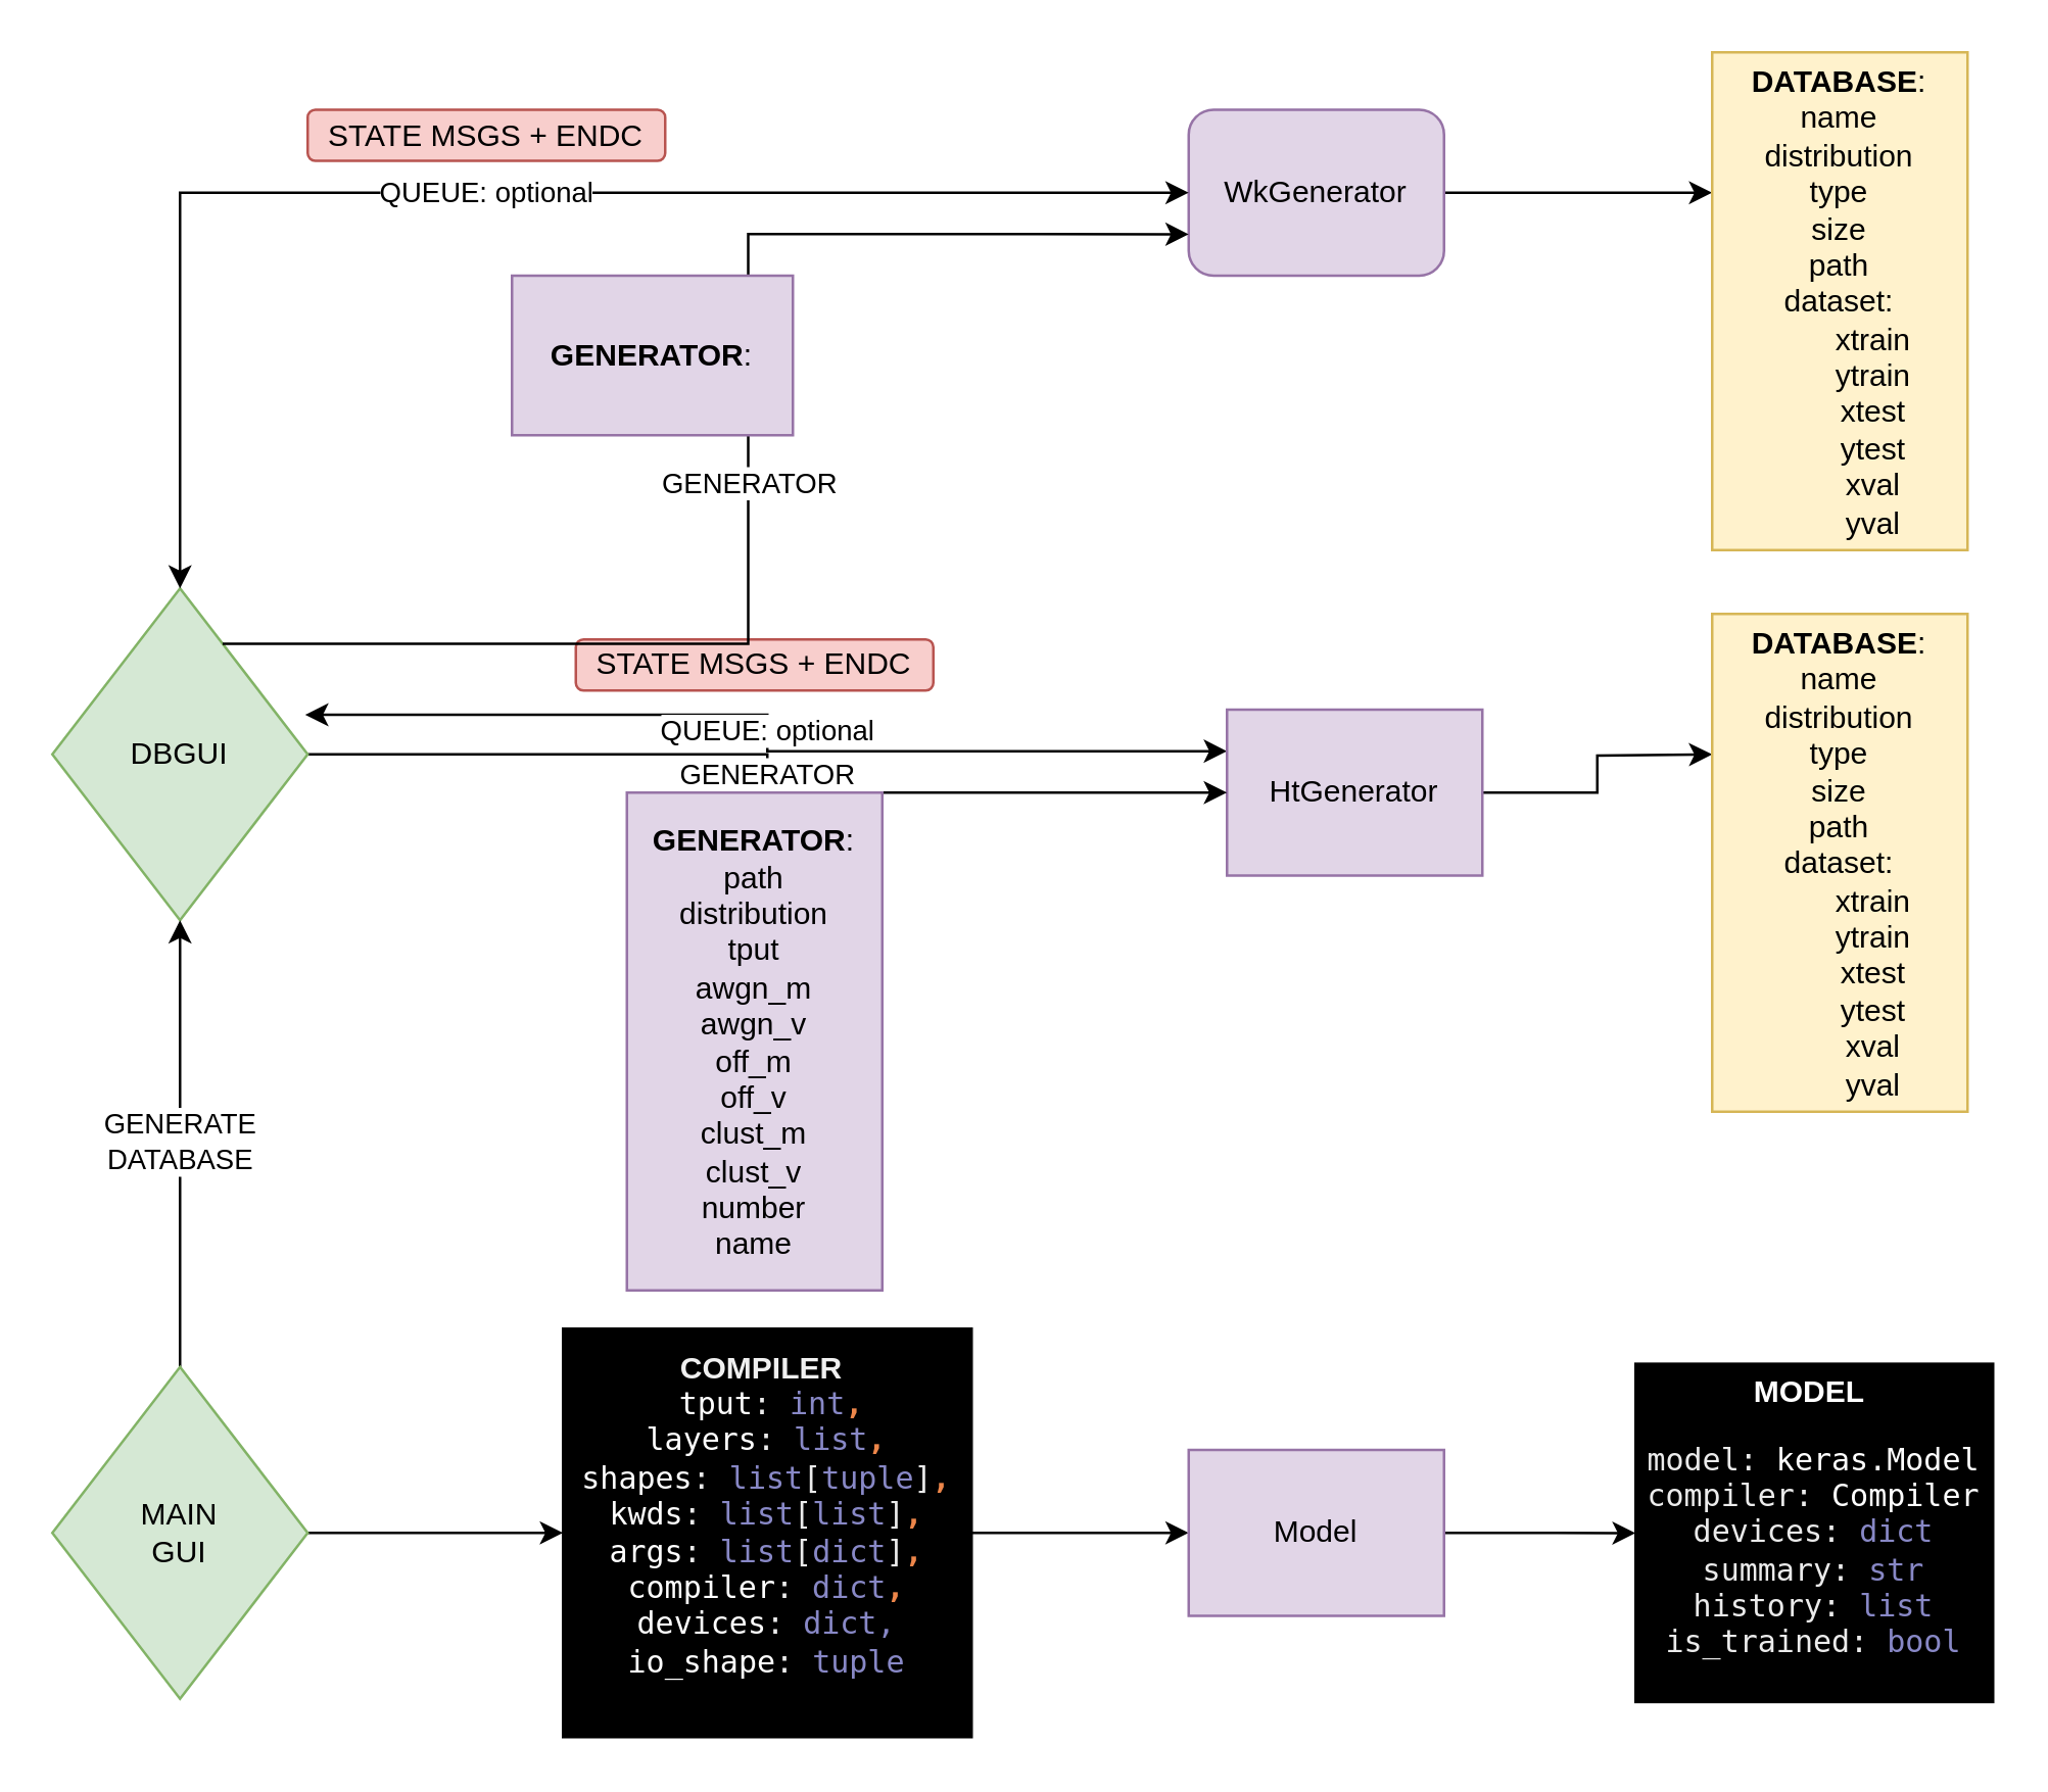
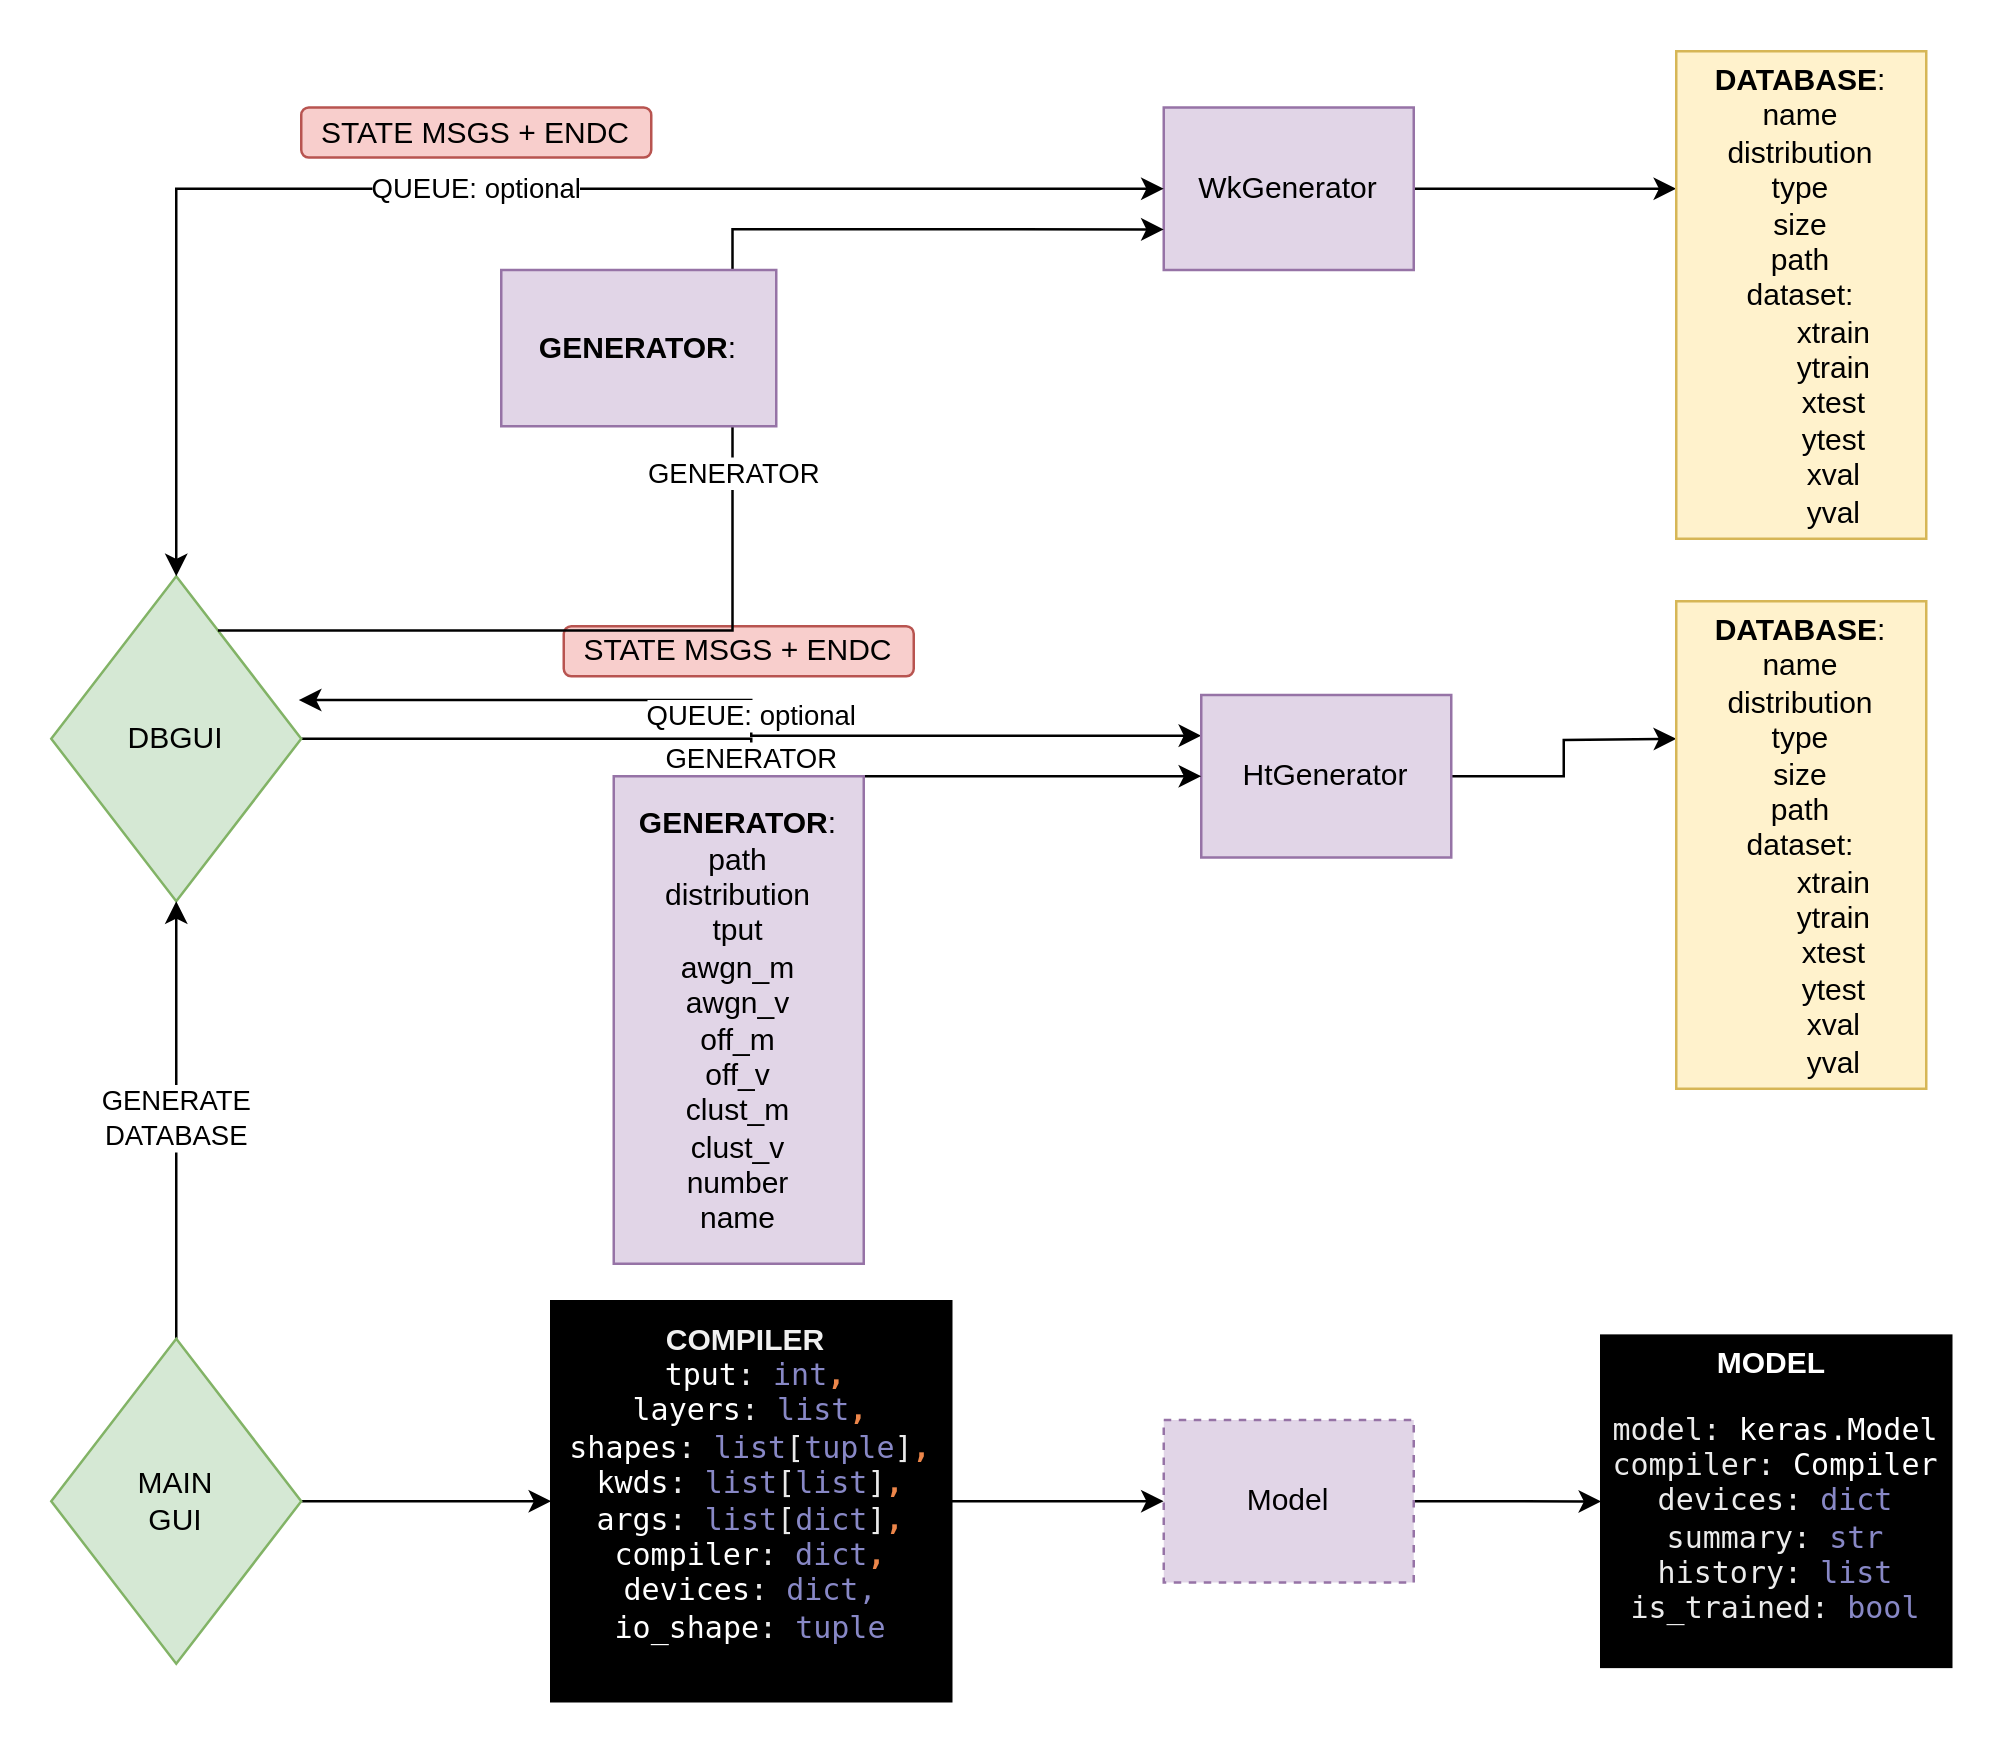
- <mxCell id="19" value="WkGenerator" style="whiteSpace=wrap;html=1;fillColor=#e1d5e7;strokeColor=#9673a6;rounded=1;" parent="1" vertex="1"><mxGeometry x="465" y="42.5" width="100" height="65" as="geometry" /></mxCell>
+ <mxCell id="19" value="WkGenerator" style="rounded=0;whiteSpace=wrap;html=1;fillColor=#e1d5e7;strokeColor=#9673a6;" parent="1" vertex="1"><mxGeometry x="465" y="42.5" width="100" height="65" as="geometry" /></mxCell>
- <mxCell id="16" value="Model" style="rounded=0;whiteSpace=wrap;html=1;fillColor=#e1d5e7;strokeColor=#9673a6;" parent="1" vertex="1"><mxGeometry x="465" y="567.5" width="100" height="65" as="geometry" /></mxCell>
+ <mxCell id="16" value="Model" style="rounded=0;whiteSpace=wrap;html=1;fillColor=#e1d5e7;strokeColor=#9673a6;dashed=1;" parent="1" vertex="1"><mxGeometry x="465" y="567.5" width="100" height="65" as="geometry" /></mxCell>
